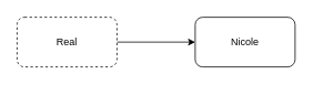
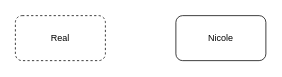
- <mxCell id="2" style="edgeStyle=orthogonalEdgeStyle;rounded=0;orthogonalLoop=1;jettySize=auto;html=1;" parent="1" source="3" target="4" edge="1"><mxGeometry relative="1" as="geometry" /></mxCell>
